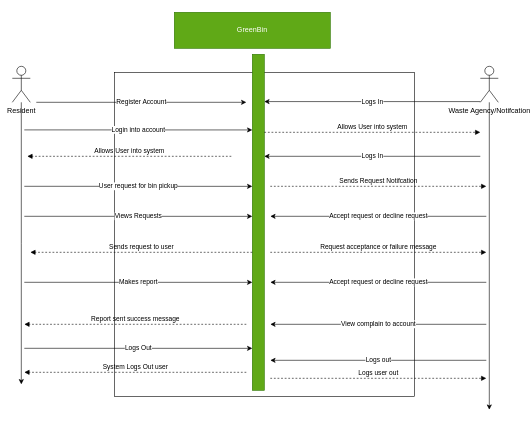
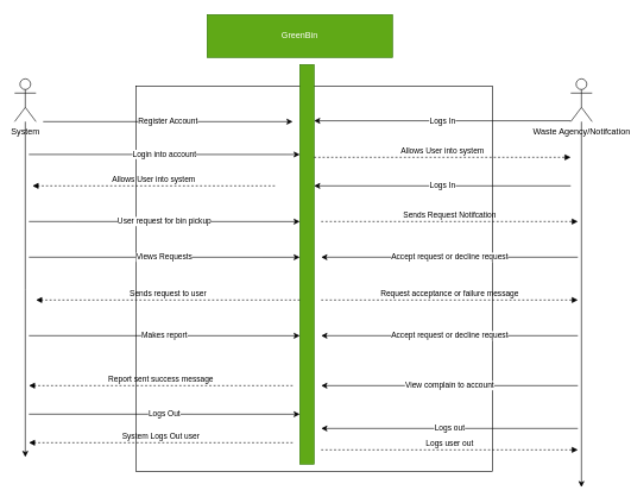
- <mxCell id="4" value="Resident" style="shape=umlActor;verticalLabelPosition=bottom;verticalAlign=top;html=1;outlineConnect=0;" vertex="1" parent="1"><mxGeometry x="20" y="110" width="30" height="60" as="geometry" /></mxCell>
+ <mxCell id="4" value="System" style="shape=umlActor;verticalLabelPosition=bottom;verticalAlign=top;html=1;outlineConnect=0;" vertex="1" parent="1"><mxGeometry x="20" y="110" width="30" height="60" as="geometry" /></mxCell>
